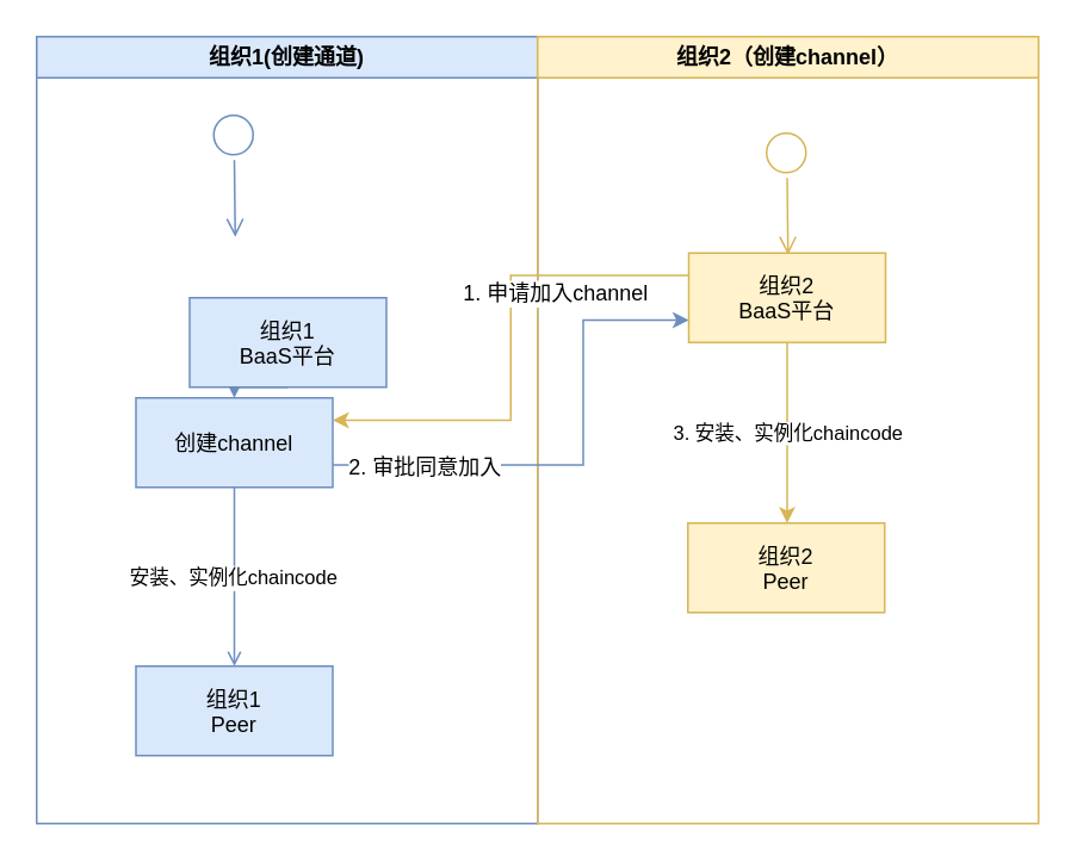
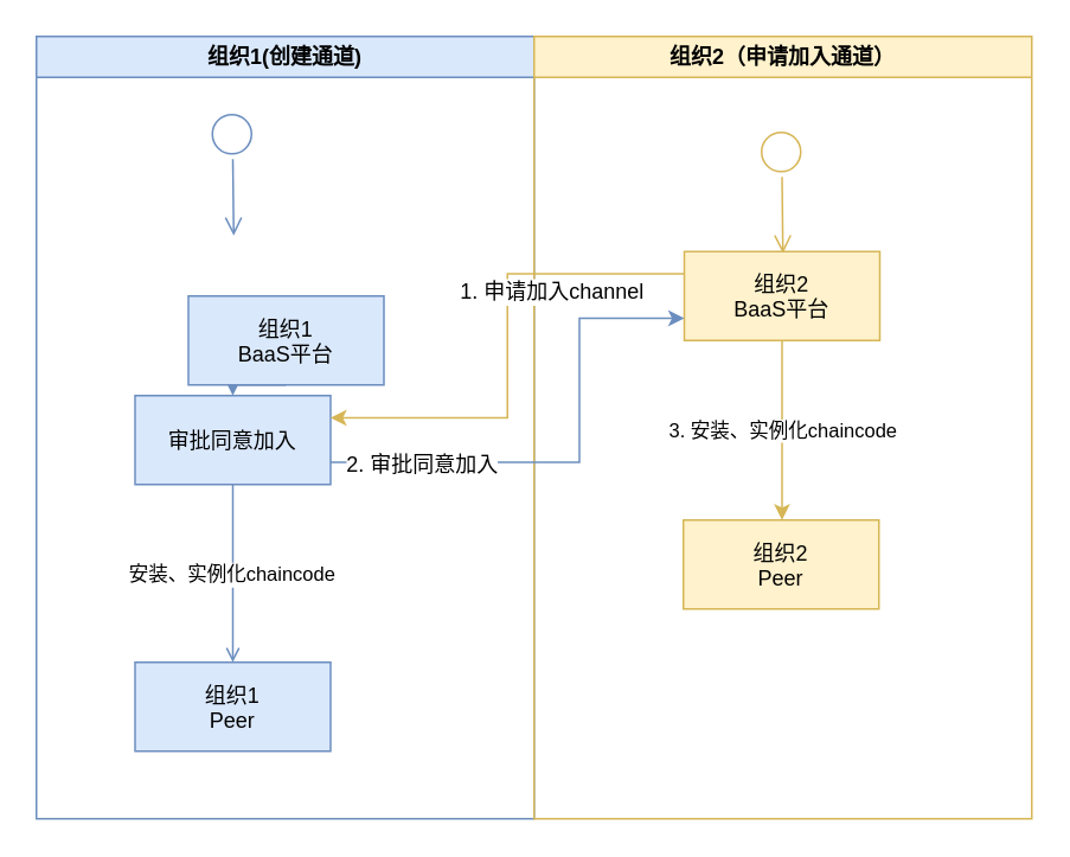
- <mxCell id="10" value="组织2（创建channel）" style="swimlane;whiteSpace=wrap;fillColor=#fff2cc;strokeColor=#d6b656;" parent="1" vertex="1"><mxGeometry x="300" y="20" width="280" height="440" as="geometry" /></mxCell>
+ <mxCell id="10" value="组织2（申请加入通道）" style="swimlane;whiteSpace=wrap;fillColor=#fff2cc;strokeColor=#d6b656;" parent="1" vertex="1"><mxGeometry x="300" y="20" width="280" height="440" as="geometry" /></mxCell>
- <mxCell id="5" value="创建channel" style="fillColor=#dae8fc;strokeColor=#6c8ebf;" parent="2" vertex="1"><mxGeometry x="55.5" y="202" width="110" height="50" as="geometry" /></mxCell>
+ <mxCell id="5" value="审批同意加入" style="fillColor=#dae8fc;strokeColor=#6c8ebf;" parent="2" vertex="1"><mxGeometry x="55.5" y="202" width="110" height="50" as="geometry" /></mxCell>
